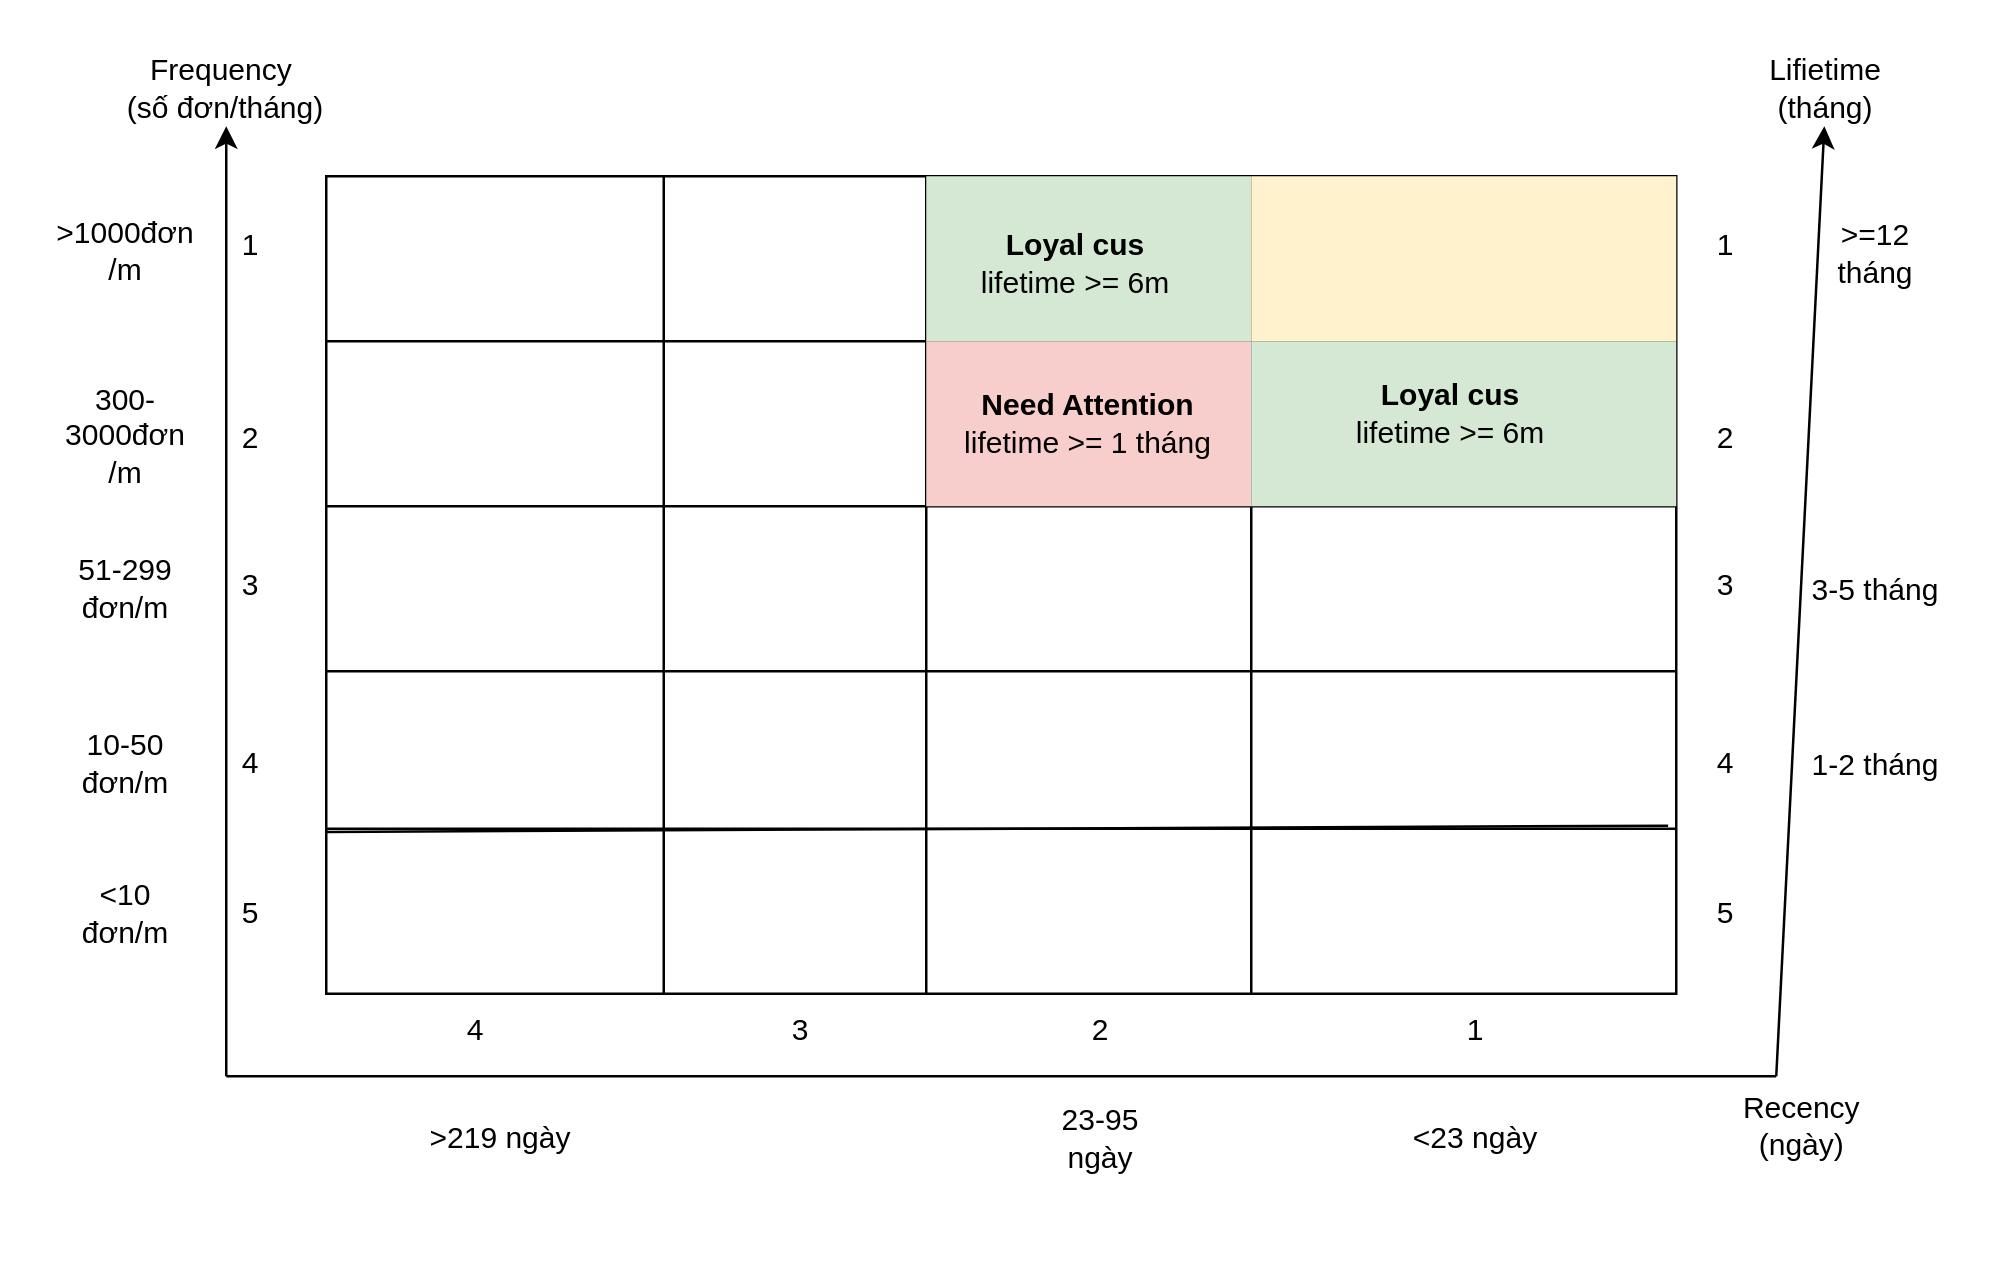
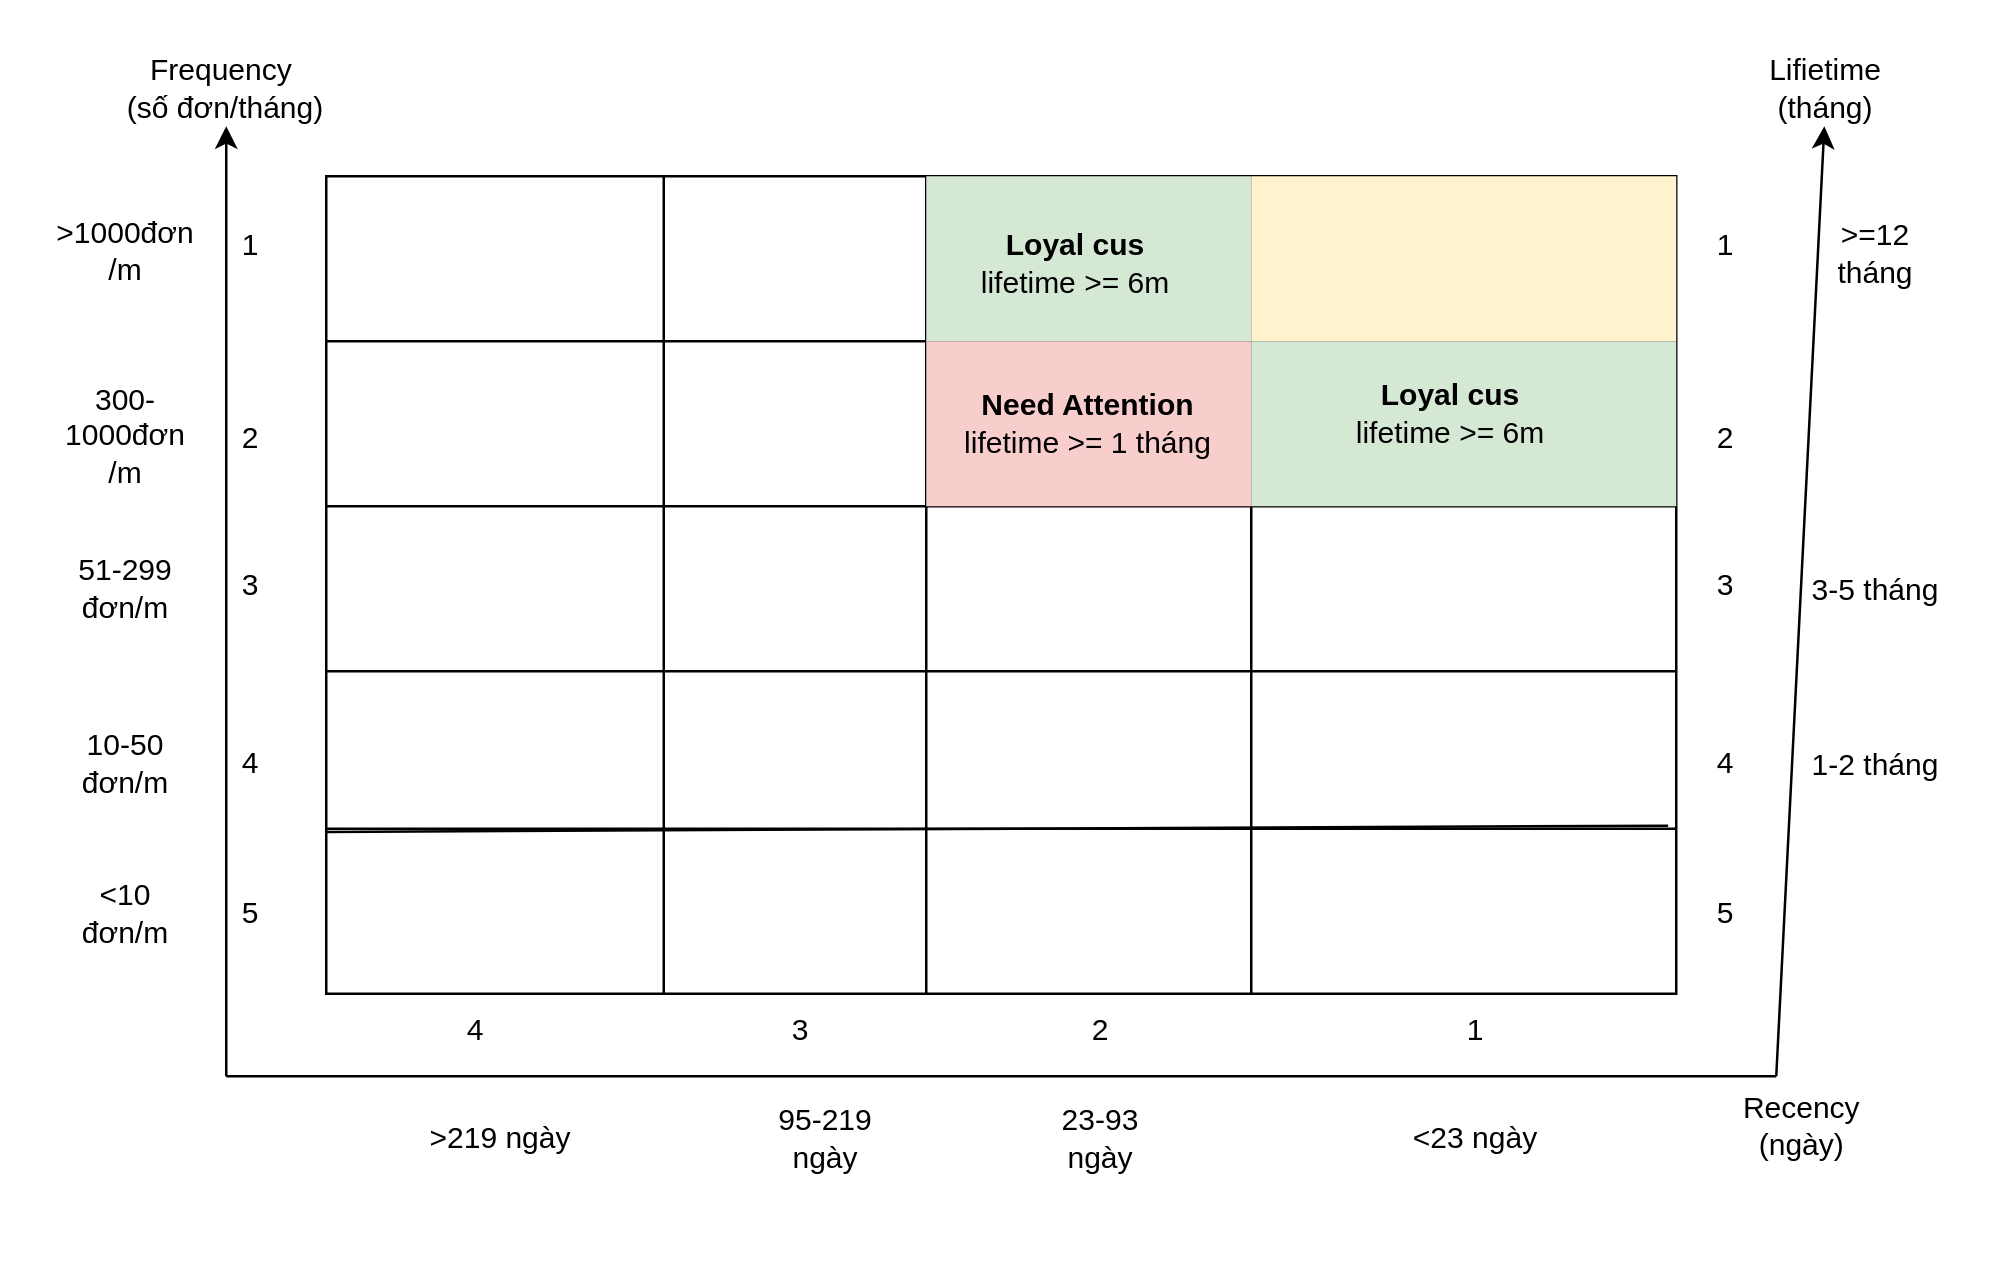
- <mxCell id="41" value="300-3000đơn /m" style="text;html=1;strokeColor=none;fillColor=none;align=center;verticalAlign=middle;whiteSpace=wrap;rounded=0;" vertex="1" parent="39"><mxGeometry y="74" width="60" height="30" as="geometry" /></mxCell>
+ <mxCell id="41" value="300-1000đơn /m" style="text;html=1;strokeColor=none;fillColor=none;align=center;verticalAlign=middle;whiteSpace=wrap;rounded=0;" vertex="1" parent="39"><mxGeometry y="74" width="60" height="30" as="geometry" /></mxCell>
+ <mxCell id="50" value="95-219 ngày" style="text;html=1;strokeColor=none;fillColor=none;align=center;verticalAlign=middle;whiteSpace=wrap;rounded=0;" vertex="1" parent="48"><mxGeometry x="130" width="60" height="30" as="geometry" /></mxCell>
- <mxCell id="51" value="23-95 ngày" style="text;html=1;strokeColor=none;fillColor=none;align=center;verticalAlign=middle;whiteSpace=wrap;rounded=0;" vertex="1" parent="48"><mxGeometry x="240" width="60" height="30" as="geometry" /></mxCell>
+ <mxCell id="51" value="23-93 ngày" style="text;html=1;strokeColor=none;fillColor=none;align=center;verticalAlign=middle;whiteSpace=wrap;rounded=0;" vertex="1" parent="48"><mxGeometry x="240" width="60" height="30" as="geometry" /></mxCell>
